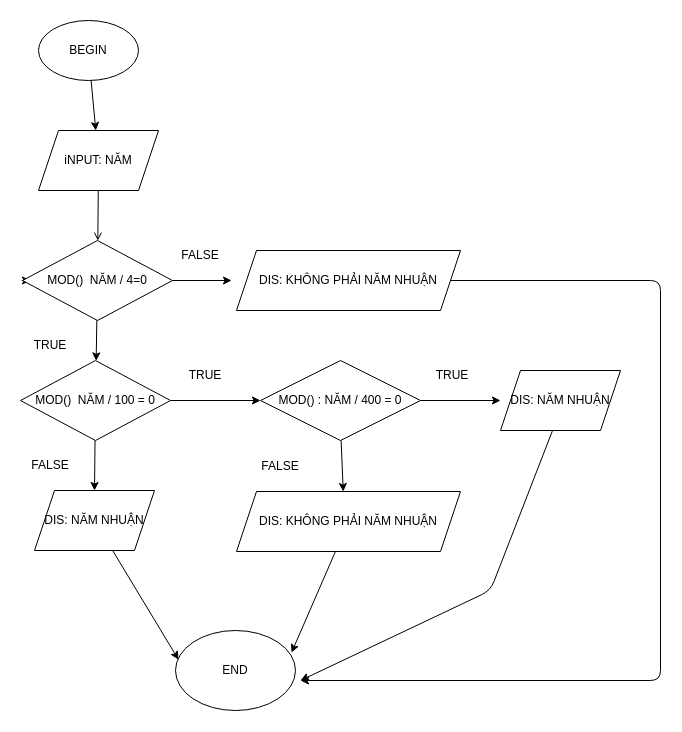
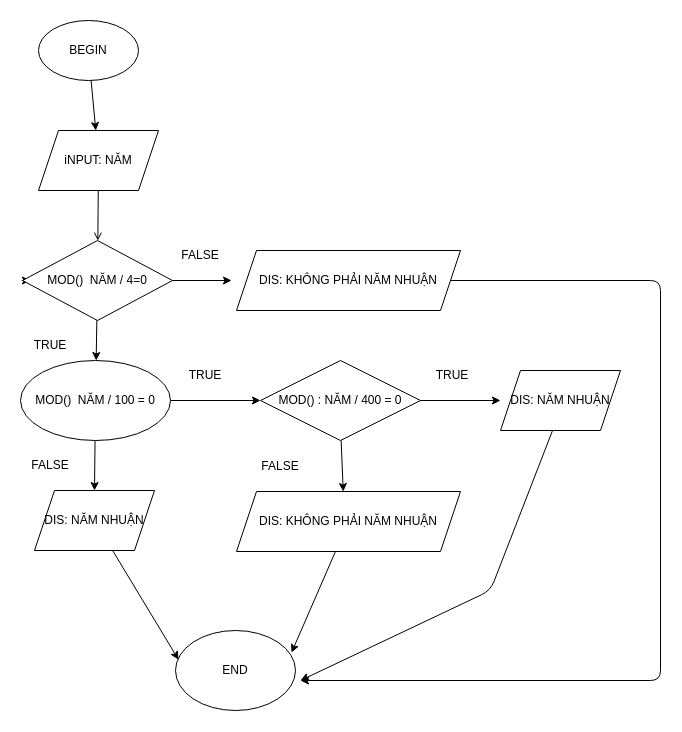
- <mxCell id="12" value="MOD()&amp;nbsp; NĂM / 100 = 0" style="rhombus;whiteSpace=wrap;html=1;" vertex="1" parent="1"><mxGeometry x="20" y="360" width="150" height="80" as="geometry" /></mxCell>
+ <mxCell id="12" value="MOD()&amp;nbsp; NĂM / 100 = 0" style="ellipse;whiteSpace=wrap;html=1;" vertex="1" parent="1"><mxGeometry x="20" y="360" width="150" height="80" as="geometry" /></mxCell>
